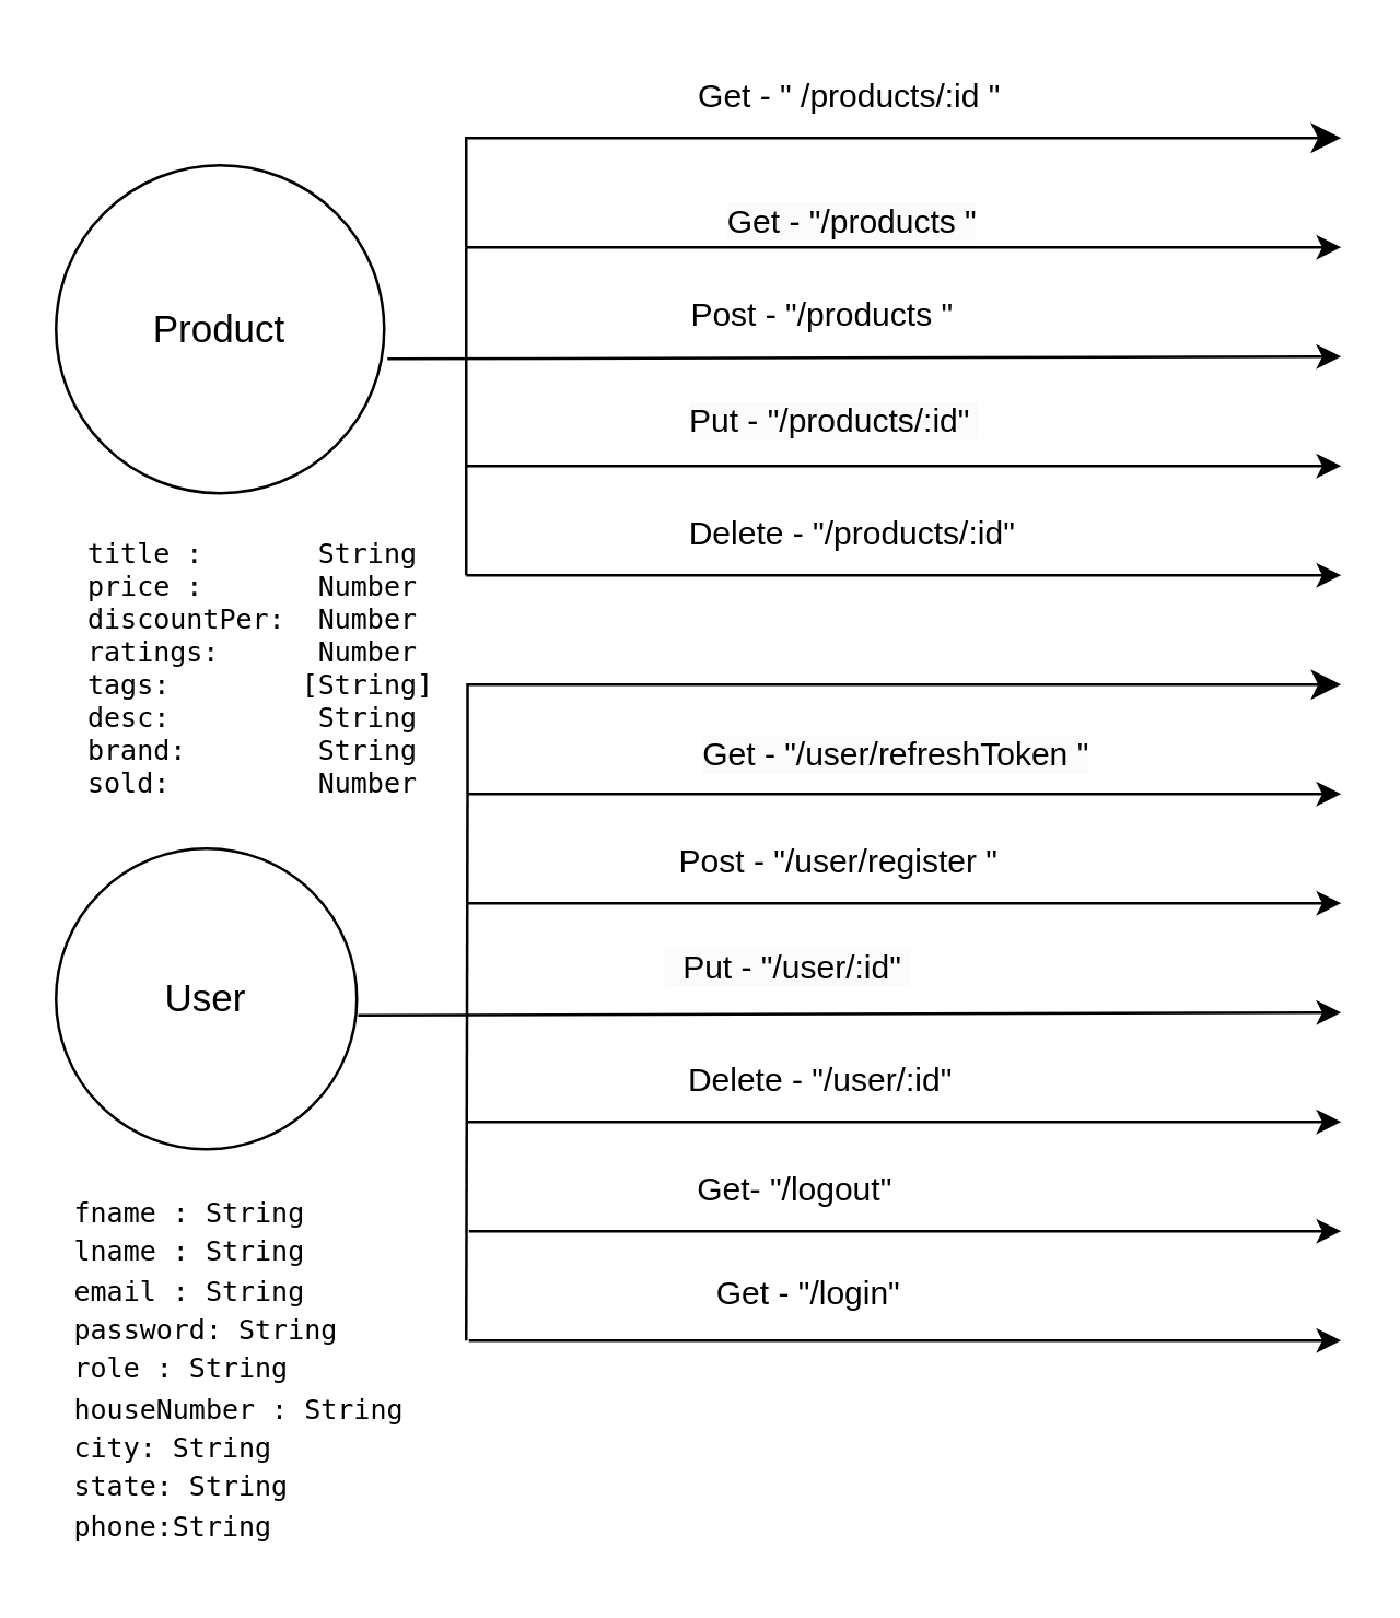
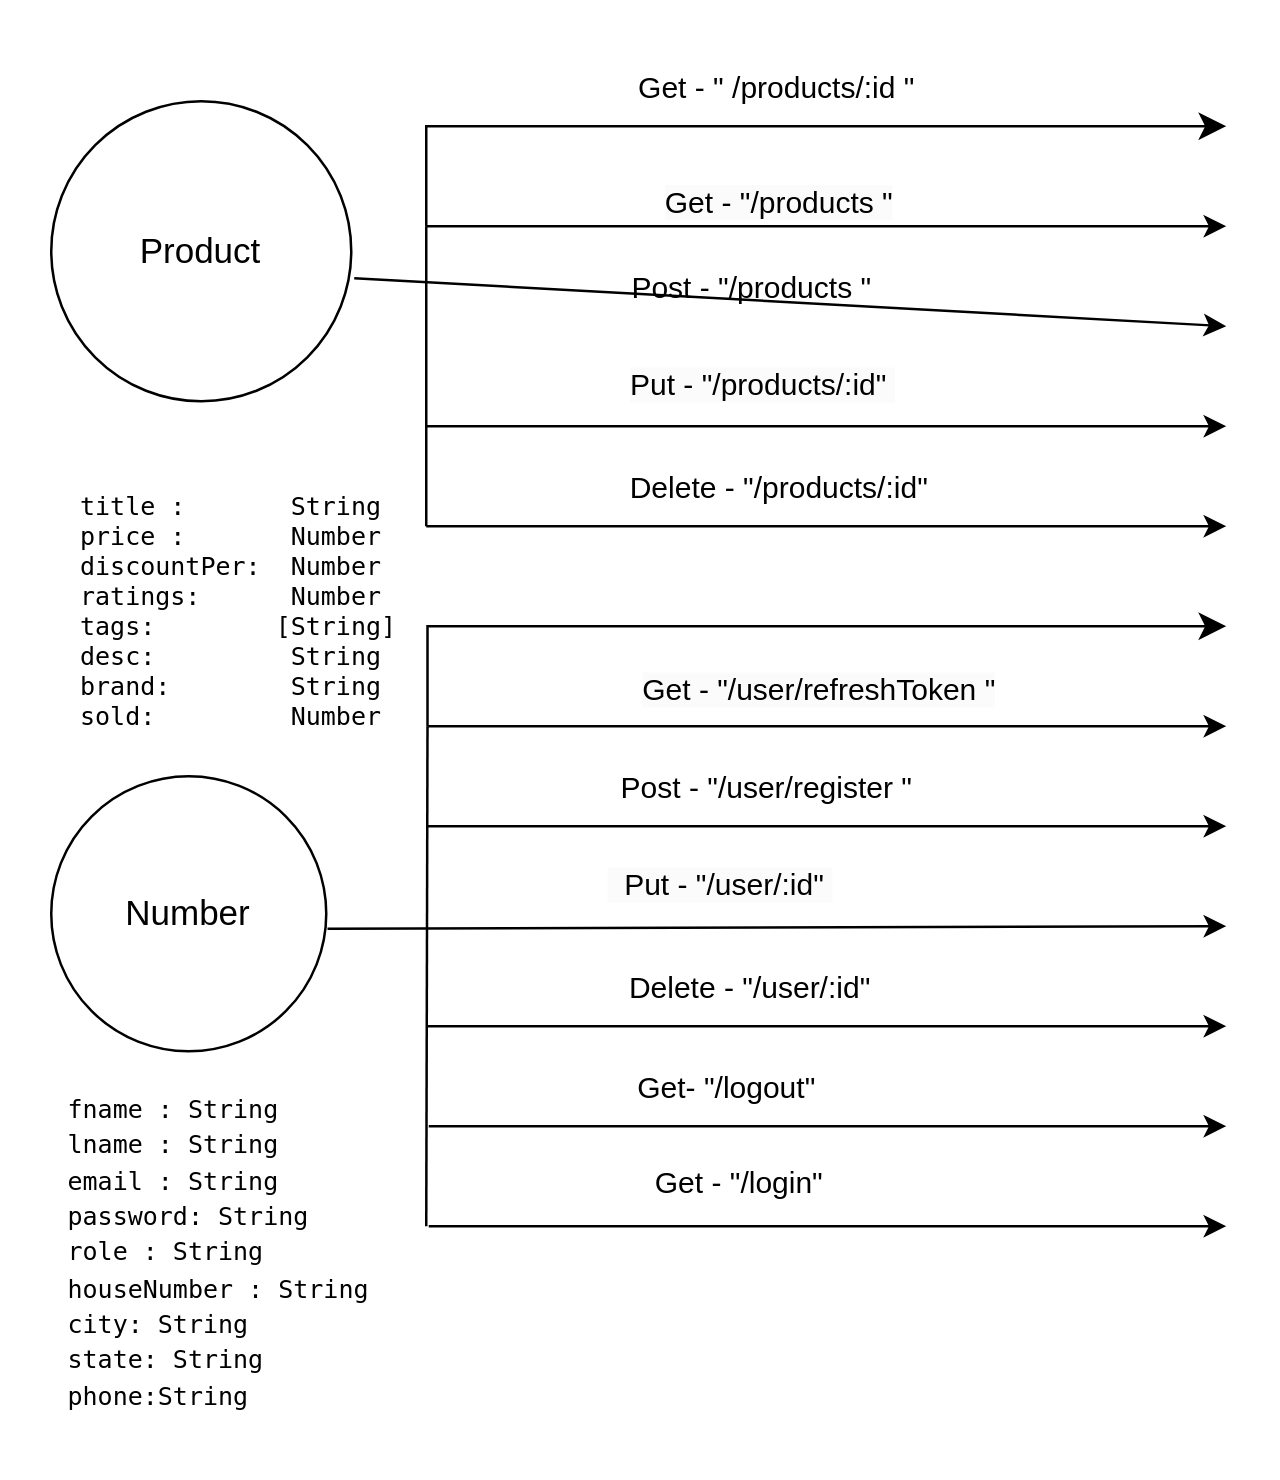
- <mxCell id="4" value="&lt;font style=&quot;font-size: 14px;&quot;&gt;Product&lt;/font&gt;" style="ellipse;whiteSpace=wrap;html=1;aspect=fixed;" vertex="1" parent="1"><mxGeometry x="20" y="60" width="120" height="120" as="geometry" /></mxCell>
+ <mxCell id="4" value="&lt;font style=&quot;font-size: 14px;&quot;&gt;Product&lt;/font&gt;" style="ellipse;whiteSpace=wrap;html=1;aspect=fixed;" vertex="1" parent="1"><mxGeometry x="20" y="40" width="120" height="120" as="geometry" /></mxCell>
- <mxCell id="15" value="&lt;font style=&quot;font-size: 14px;&quot;&gt;User&lt;/font&gt;" style="ellipse;whiteSpace=wrap;html=1;aspect=fixed;" vertex="1" parent="1"><mxGeometry x="20" y="310" width="110" height="110" as="geometry" /></mxCell>
+ <mxCell id="15" value="&lt;font style=&quot;font-size: 14px;&quot;&gt;Number&lt;/font&gt;" style="ellipse;whiteSpace=wrap;html=1;aspect=fixed;" vertex="1" parent="1"><mxGeometry x="20" y="310" width="110" height="110" as="geometry" /></mxCell>
